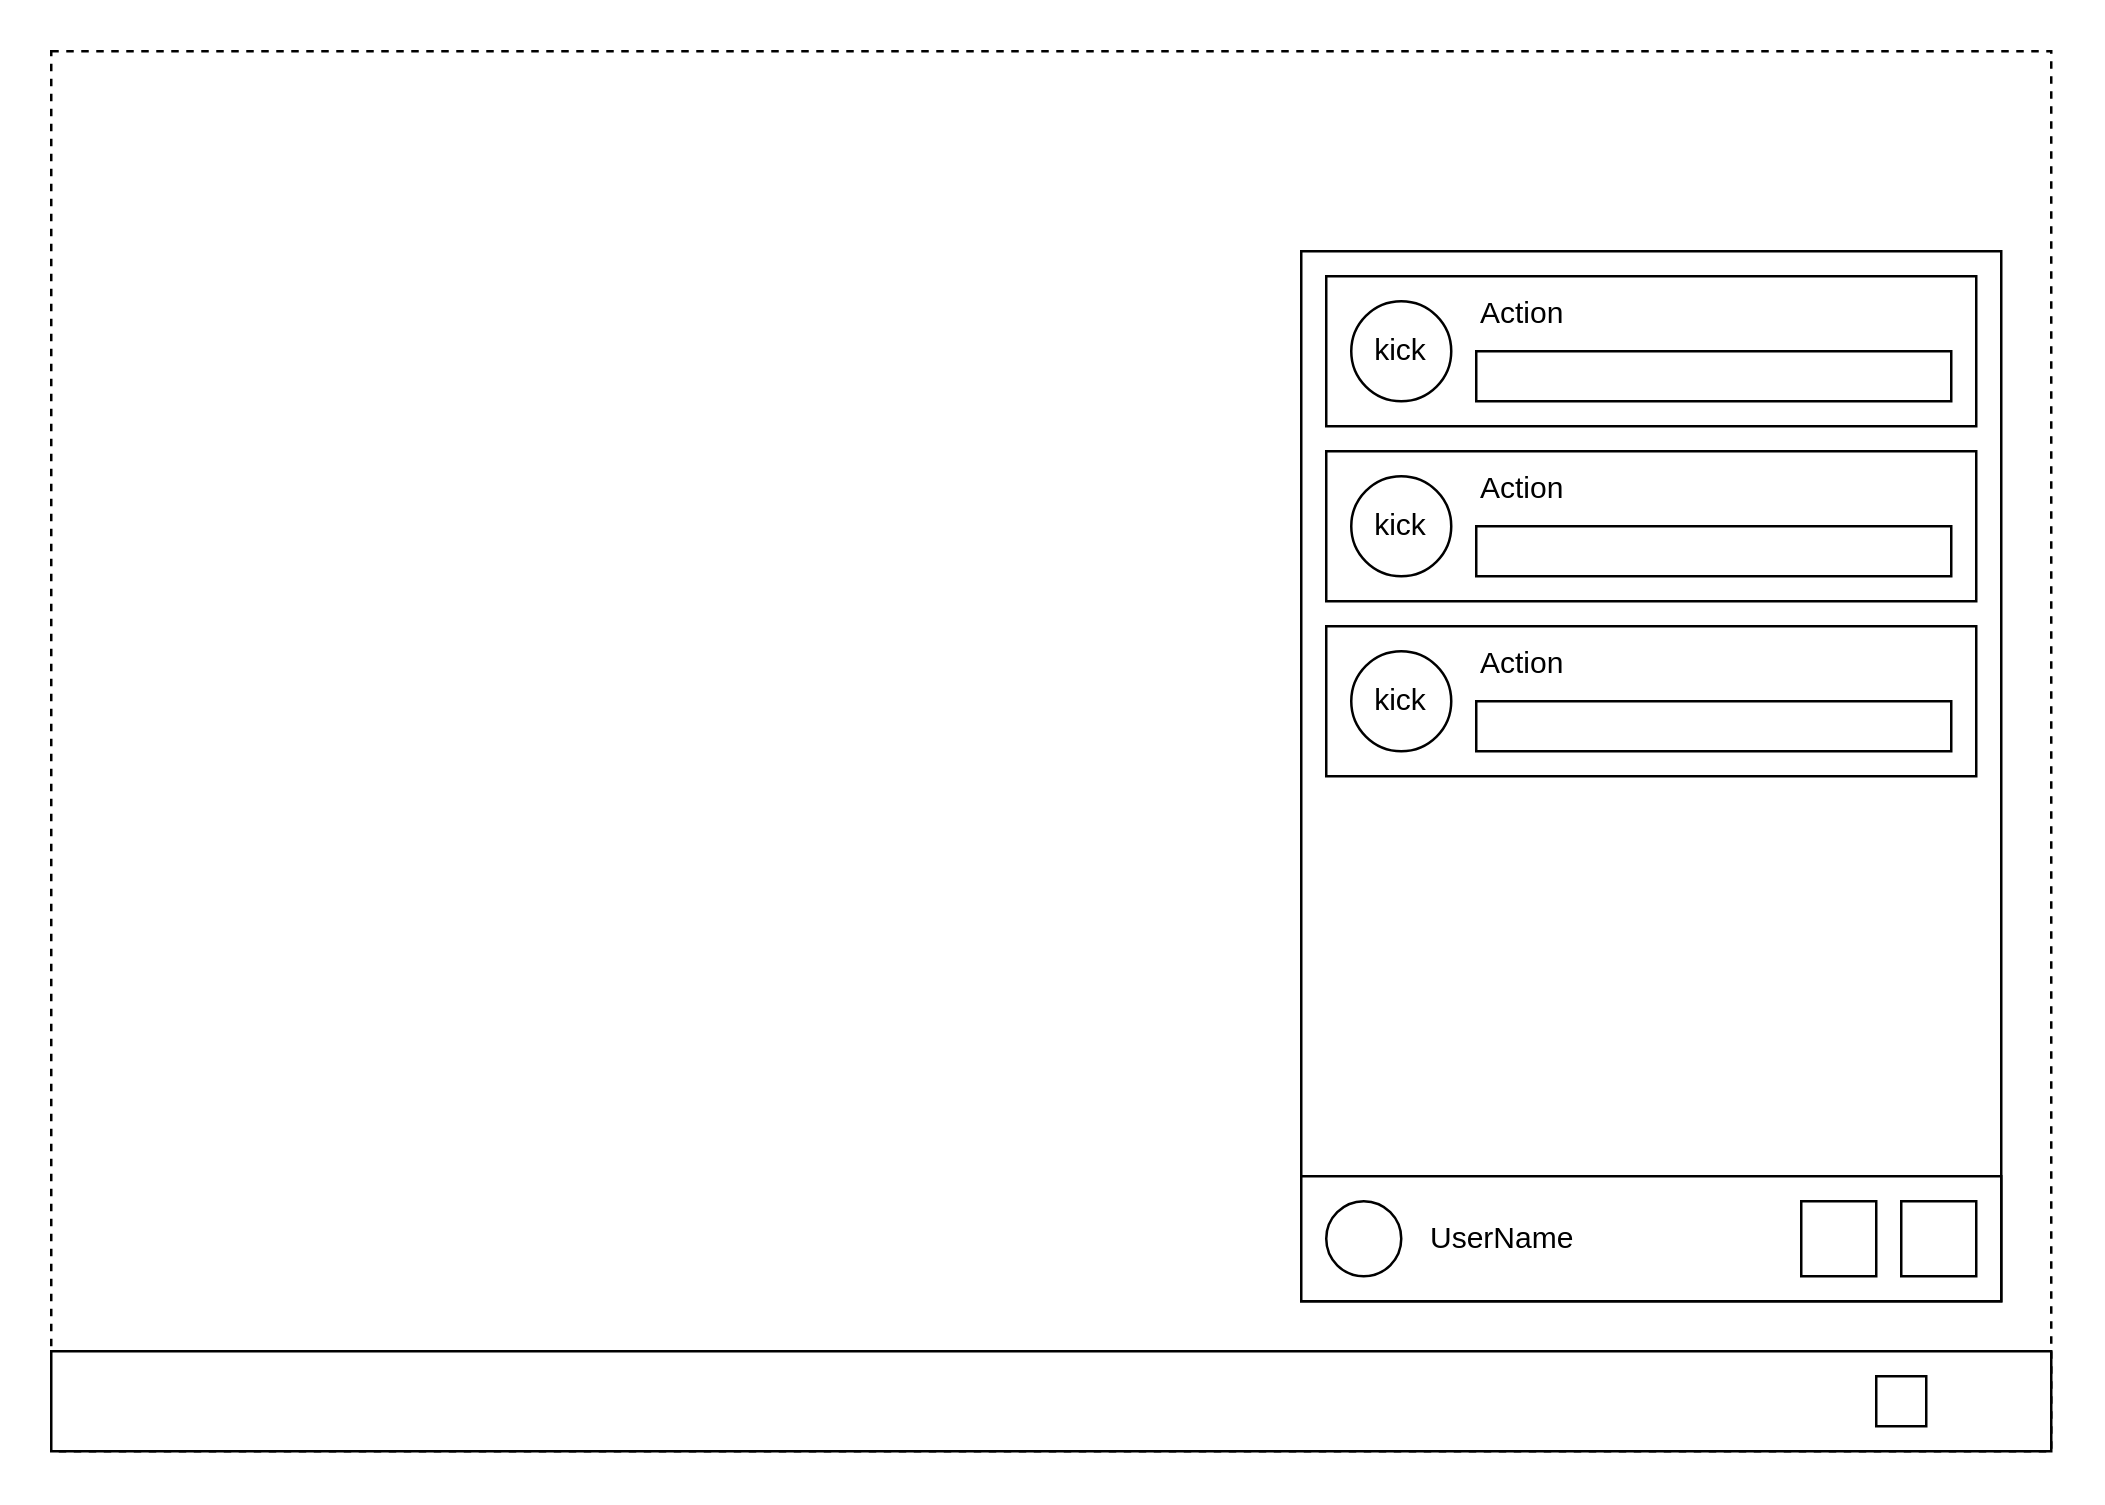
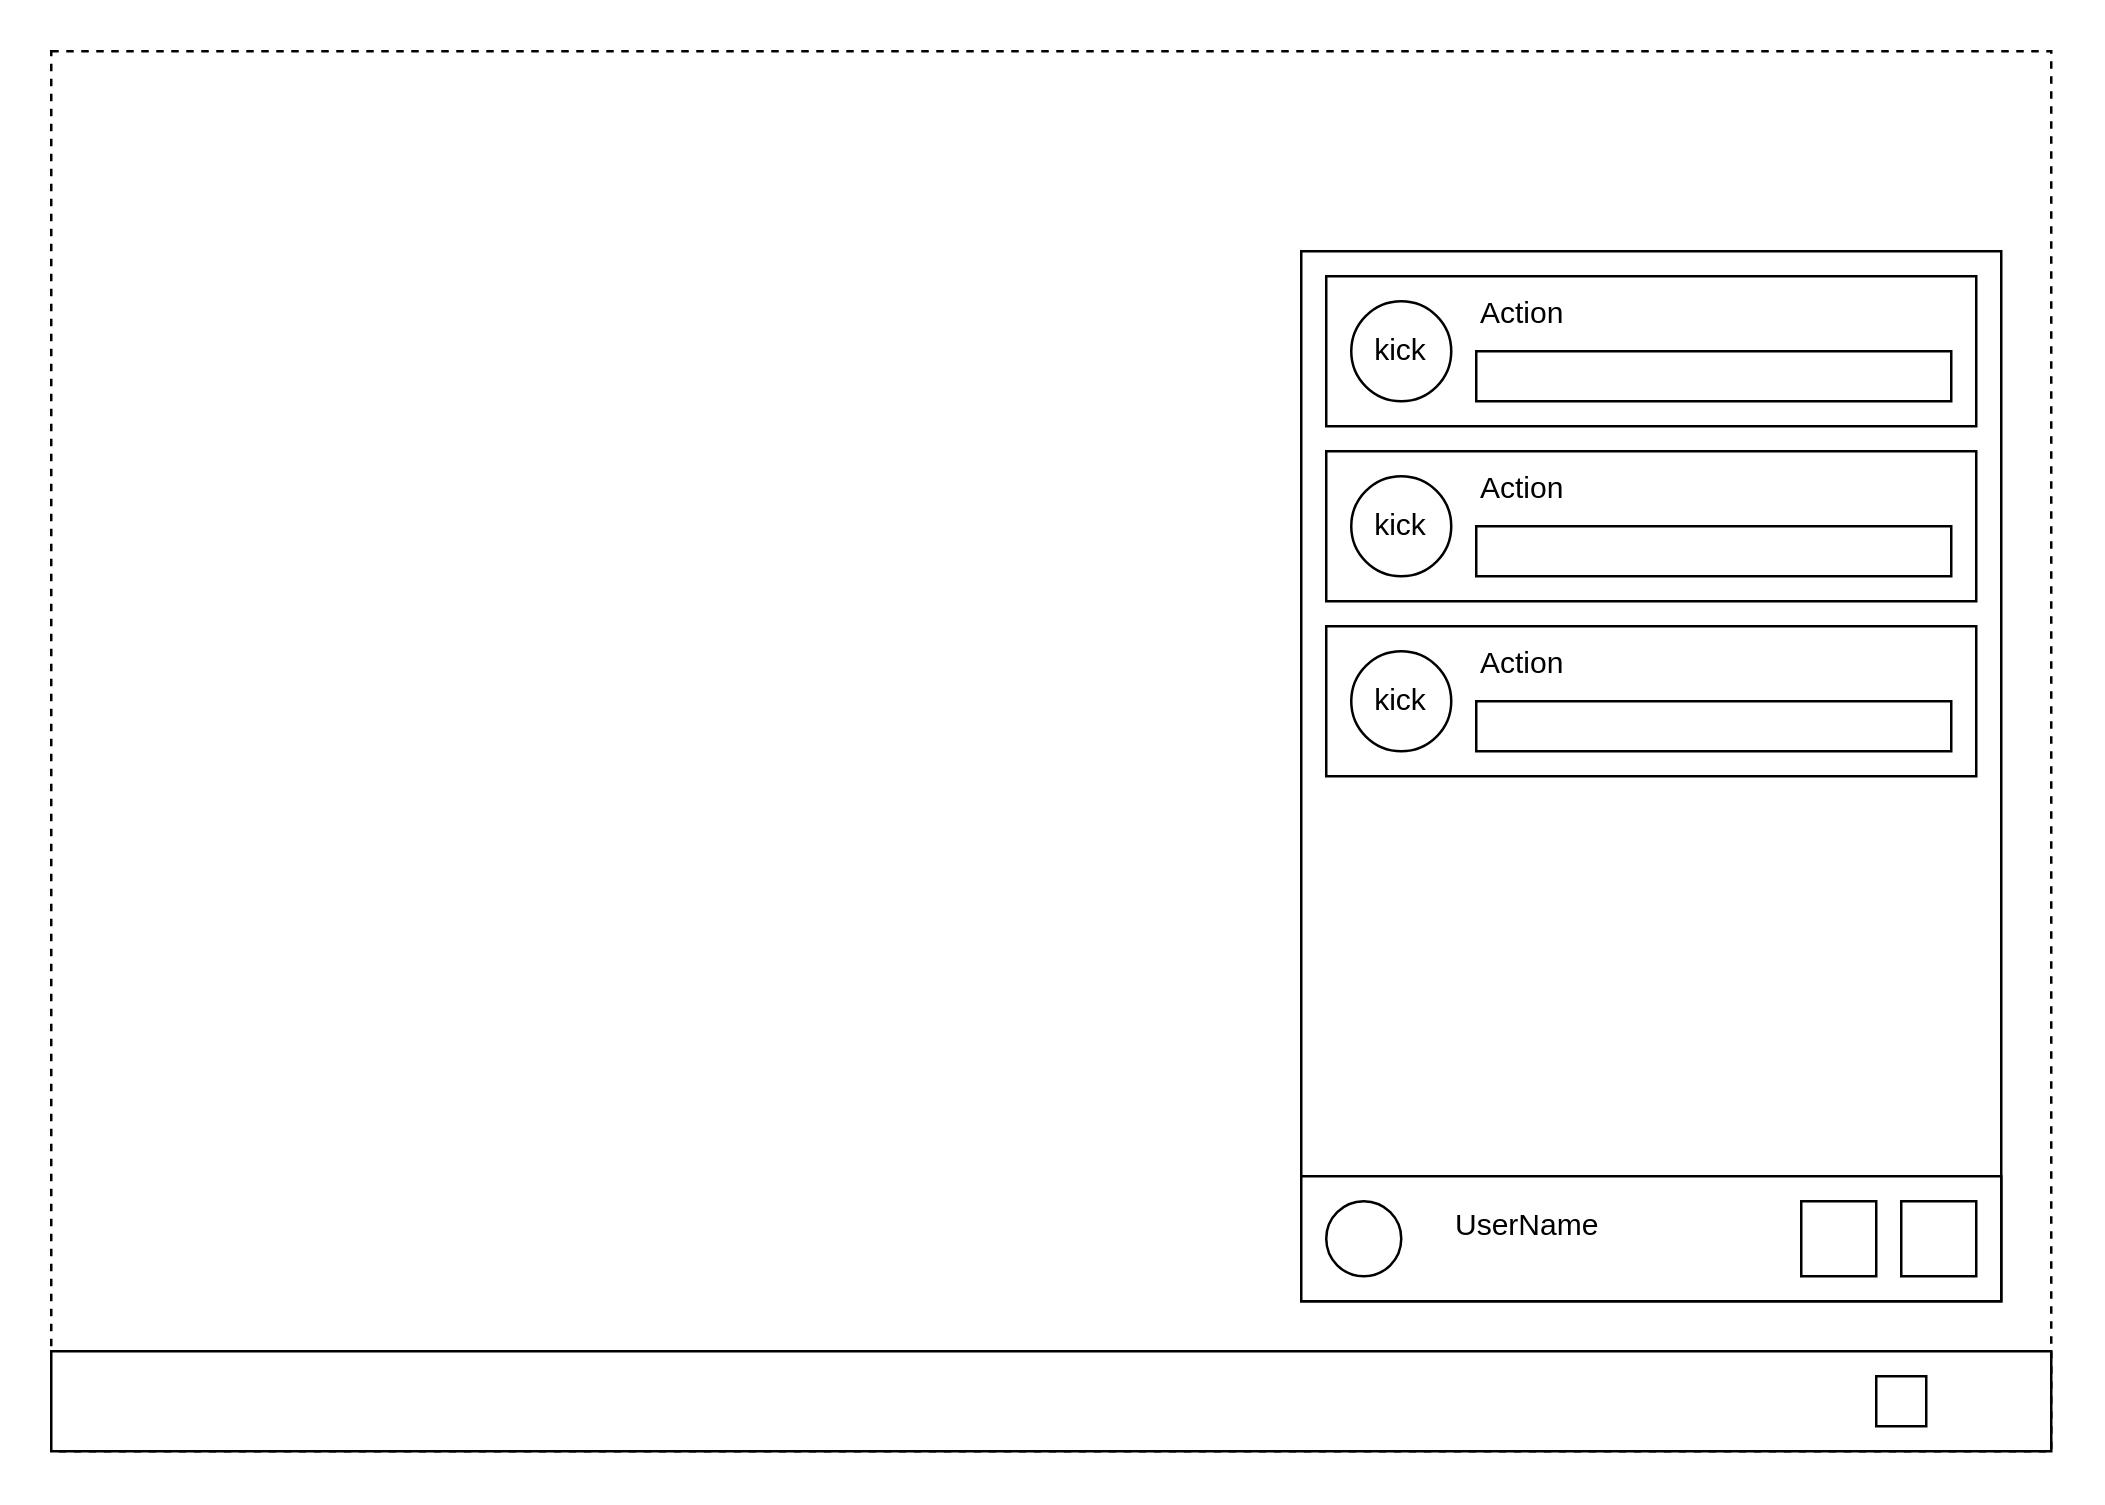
- <mxCell id="10" value="UserName" style="text;html=1;align=left;verticalAlign=middle;resizable=0;points=[];autosize=1;strokeColor=none;fillColor=none;" vertex="1" parent="1"><mxGeometry x="570" y="480" width="80" height="30" as="geometry" /></mxCell>
+ <mxCell id="10" value="UserName" style="text;html=1;align=left;verticalAlign=middle;resizable=0;points=[];autosize=1;strokeColor=none;fillColor=none;" vertex="1" parent="1"><mxGeometry x="580" y="475" width="80" height="30" as="geometry" /></mxCell>
